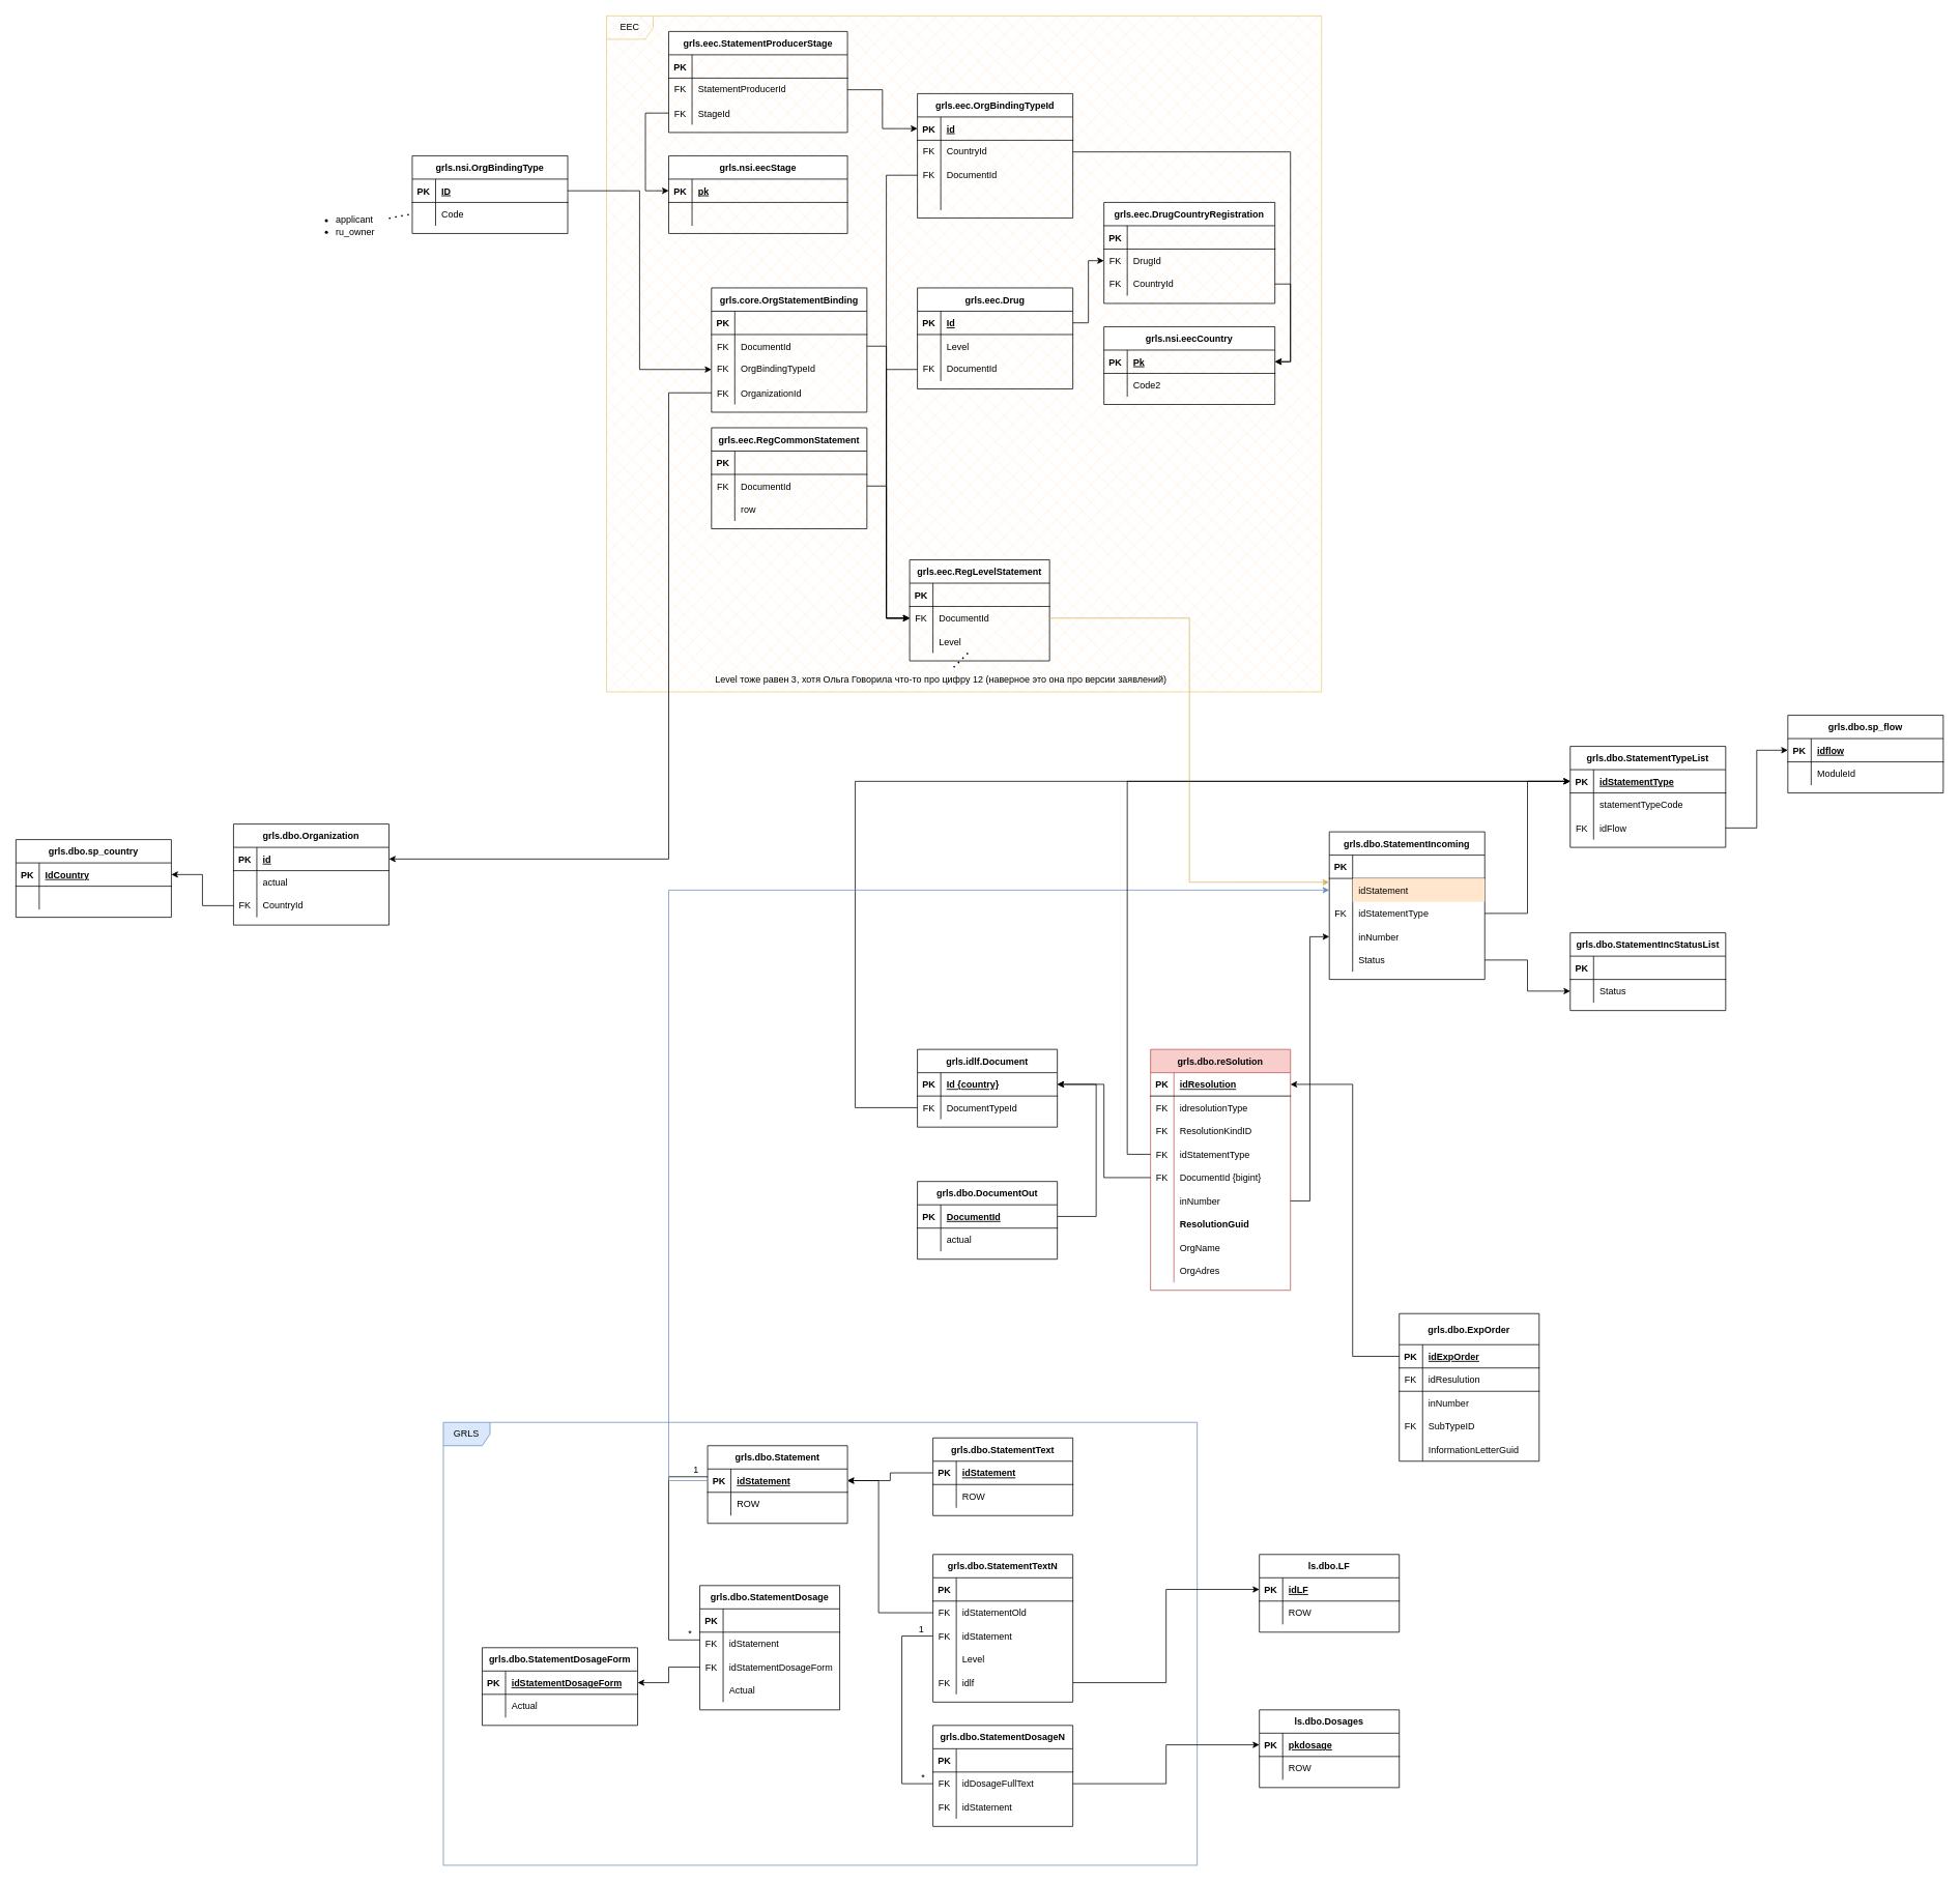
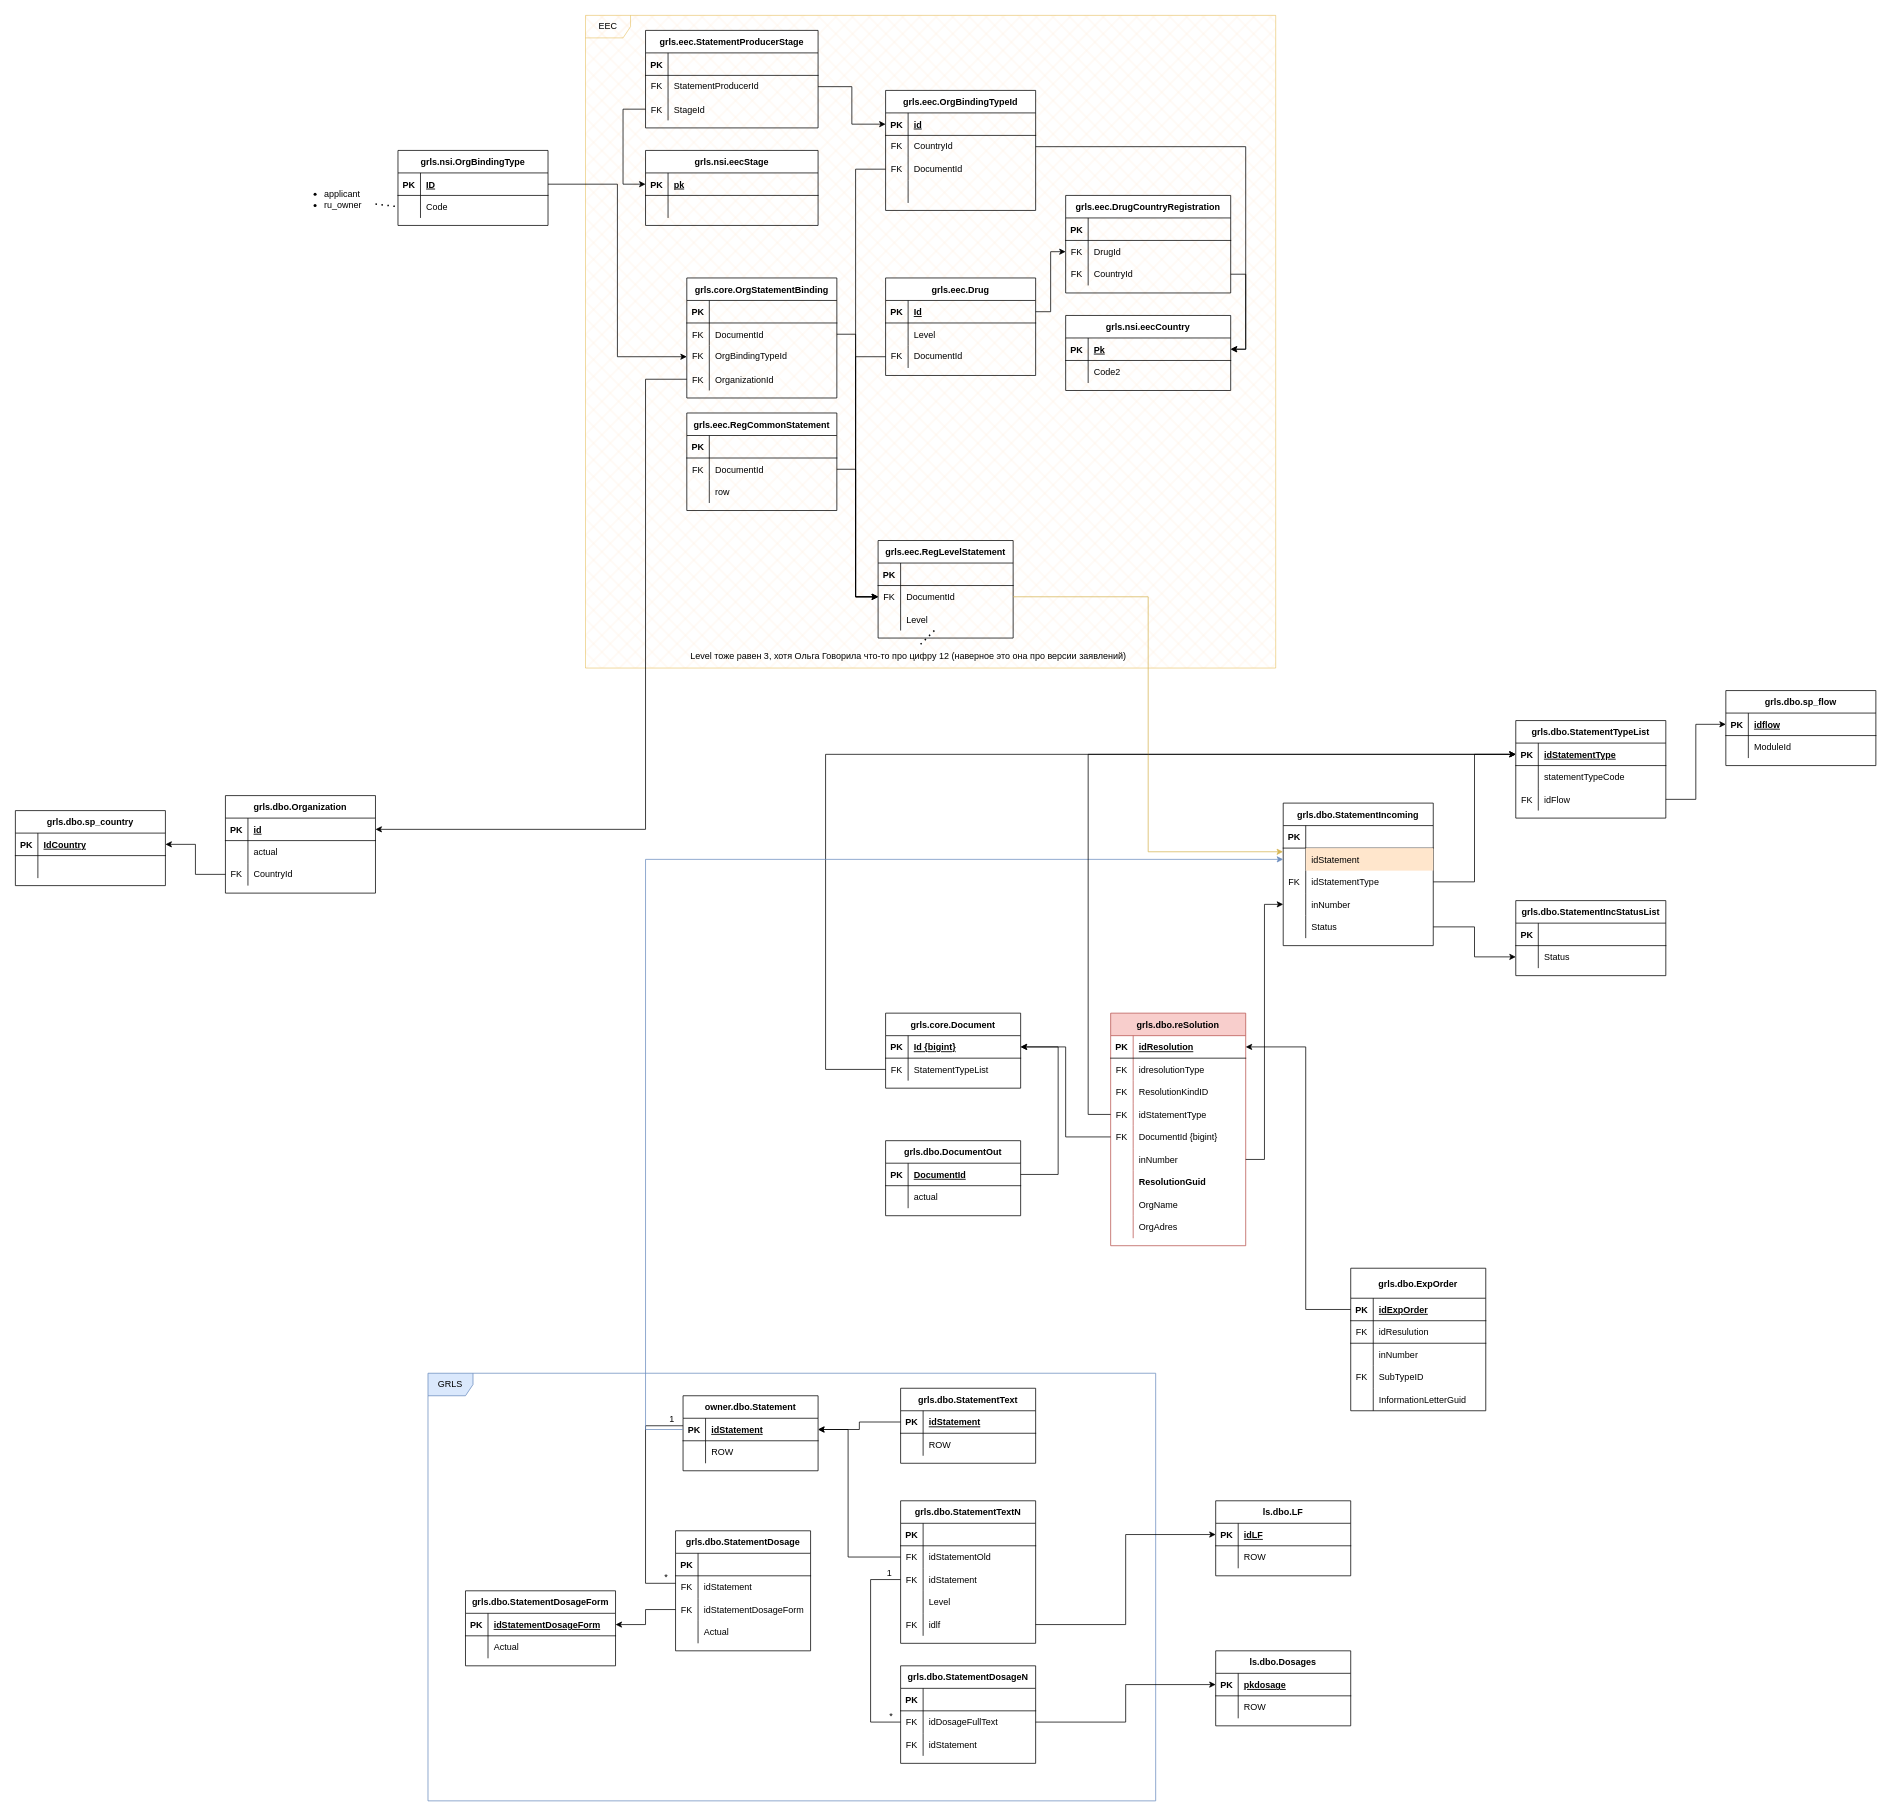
- <mxCell id="253" value="&lt;ul&gt;&lt;li&gt;applicant&lt;/li&gt;&lt;li&gt;ru_owner&lt;/li&gt;&lt;/ul&gt;" style="text;html=1;strokeColor=none;fillColor=none;align=left;verticalAlign=middle;whiteSpace=wrap;rounded=0;" vertex="1" parent="1"><mxGeometry x="390" y="275" width="110" height="30" as="geometry" /></mxCell>
+ <mxCell id="253" value="&lt;ul&gt;&lt;li&gt;applicant&lt;/li&gt;&lt;li&gt;ru_owner&lt;/li&gt;&lt;/ul&gt;" style="text;html=1;strokeColor=none;fillColor=none;align=left;verticalAlign=middle;whiteSpace=wrap;rounded=0;" vertex="1" parent="1"><mxGeometry x="390" y="250" width="110" height="30" as="geometry" /></mxCell>
- <mxCell id="50" value="grls.idlf.Document" style="shape=table;startSize=30;container=1;collapsible=1;childLayout=tableLayout;fixedRows=1;rowLines=0;fontStyle=1;align=center;resizeLast=1;" vertex="1" parent="1"><mxGeometry x="1180" y="1350" width="180" height="100" as="geometry" /></mxCell>
+ <mxCell id="50" value="grls.core.Document" style="shape=table;startSize=30;container=1;collapsible=1;childLayout=tableLayout;fixedRows=1;rowLines=0;fontStyle=1;align=center;resizeLast=1;" vertex="1" parent="1"><mxGeometry x="1180" y="1350" width="180" height="100" as="geometry" /></mxCell>
- <mxCell id="53" value="Id {country}" style="shape=partialRectangle;connectable=0;fillColor=none;top=0;left=0;bottom=0;right=0;align=left;spacingLeft=6;fontStyle=5;overflow=hidden;" vertex="1" parent="51"><mxGeometry x="30" width="150" height="30" as="geometry"><mxRectangle width="150" height="30" as="alternateBounds" /></mxGeometry></mxCell>
+ <mxCell id="53" value="Id {bigint}" style="shape=partialRectangle;connectable=0;fillColor=none;top=0;left=0;bottom=0;right=0;align=left;spacingLeft=6;fontStyle=5;overflow=hidden;" vertex="1" parent="51"><mxGeometry x="30" width="150" height="30" as="geometry"><mxRectangle width="150" height="30" as="alternateBounds" /></mxGeometry></mxCell>
- <mxCell id="56" value="DocumentTypeId" style="shape=partialRectangle;connectable=0;fillColor=none;top=0;left=0;bottom=0;right=0;align=left;spacingLeft=6;overflow=hidden;" vertex="1" parent="54"><mxGeometry x="30" width="150" height="30" as="geometry"><mxRectangle width="150" height="30" as="alternateBounds" /></mxGeometry></mxCell>
+ <mxCell id="56" value="StatementTypeList" style="shape=partialRectangle;connectable=0;fillColor=none;top=0;left=0;bottom=0;right=0;align=left;spacingLeft=6;overflow=hidden;" vertex="1" parent="54"><mxGeometry x="30" width="150" height="30" as="geometry"><mxRectangle width="150" height="30" as="alternateBounds" /></mxGeometry></mxCell>
- <mxCell id="111" value="grls.dbo.Statement" style="shape=table;startSize=30;container=1;collapsible=1;childLayout=tableLayout;fixedRows=1;rowLines=0;fontStyle=1;align=center;resizeLast=1;" vertex="1" parent="1"><mxGeometry x="910" y="1860" width="180" height="100" as="geometry" /></mxCell>
+ <mxCell id="111" value="owner.dbo.Statement" style="shape=table;startSize=30;container=1;collapsible=1;childLayout=tableLayout;fixedRows=1;rowLines=0;fontStyle=1;align=center;resizeLast=1;" vertex="1" parent="1"><mxGeometry x="910" y="1860" width="180" height="100" as="geometry" /></mxCell>
